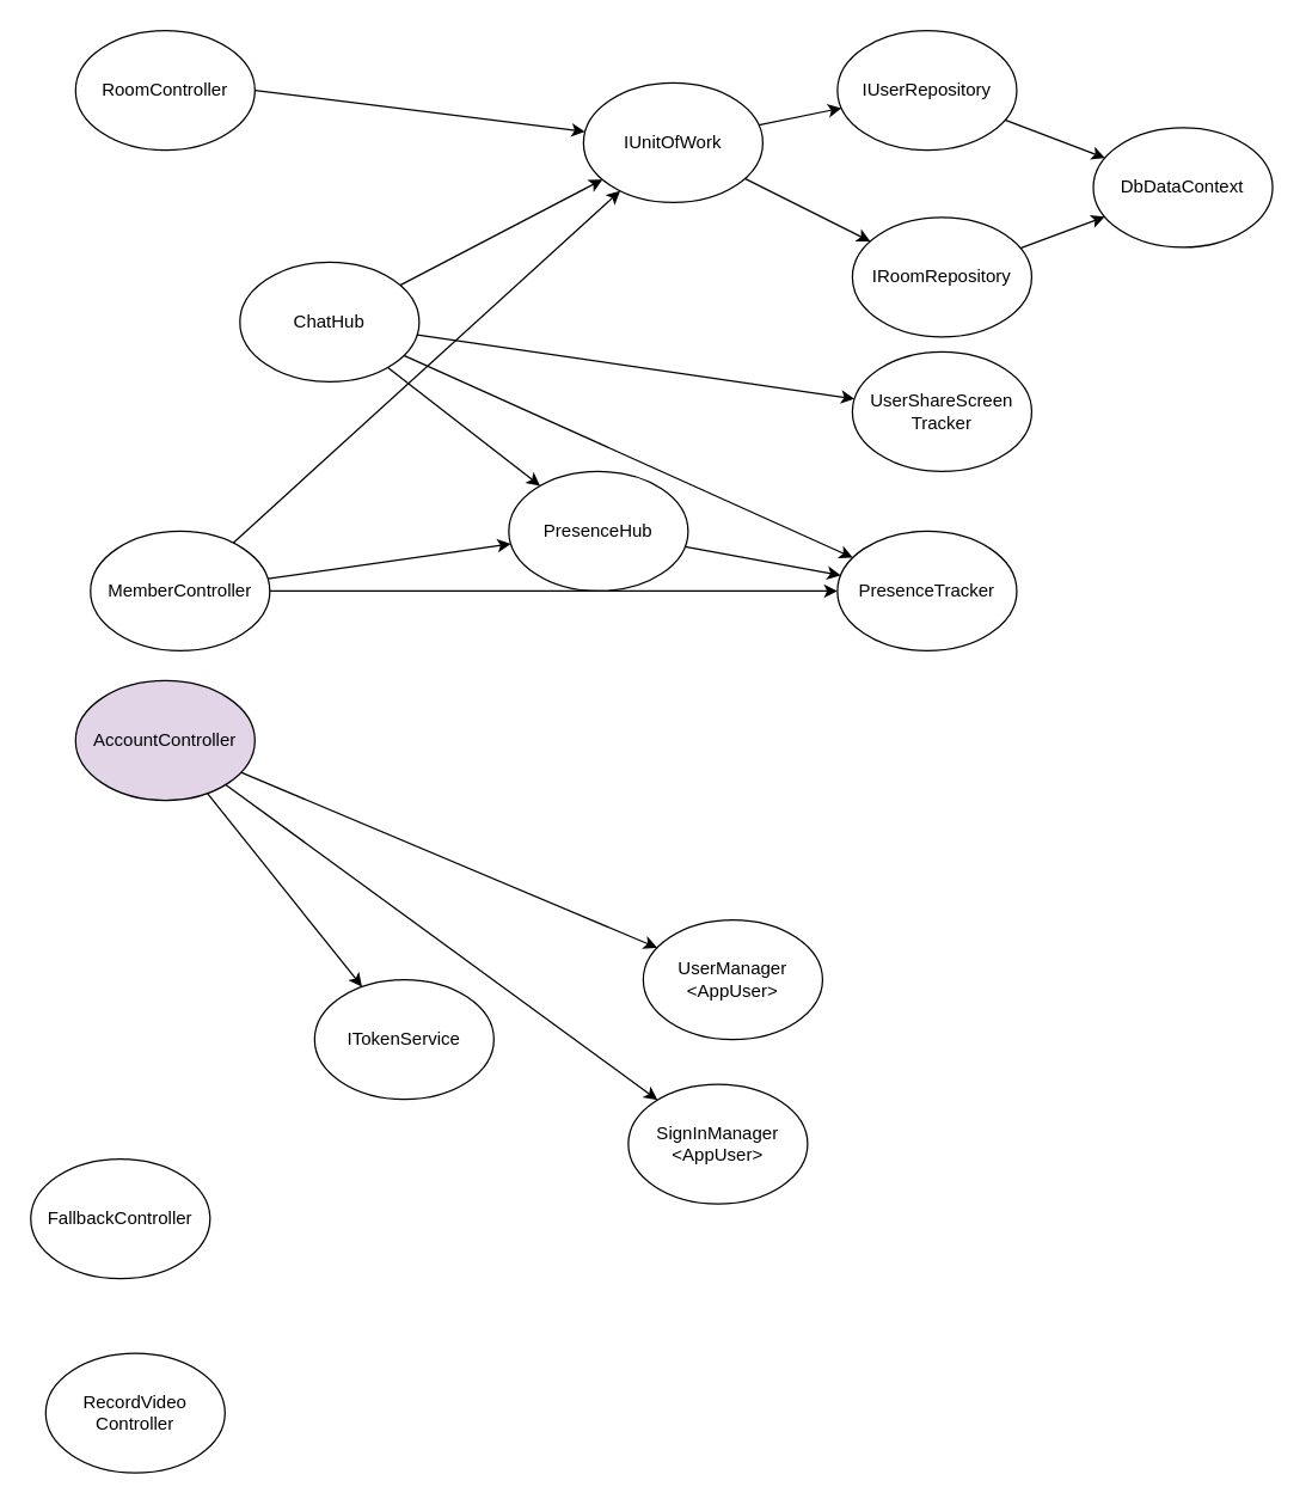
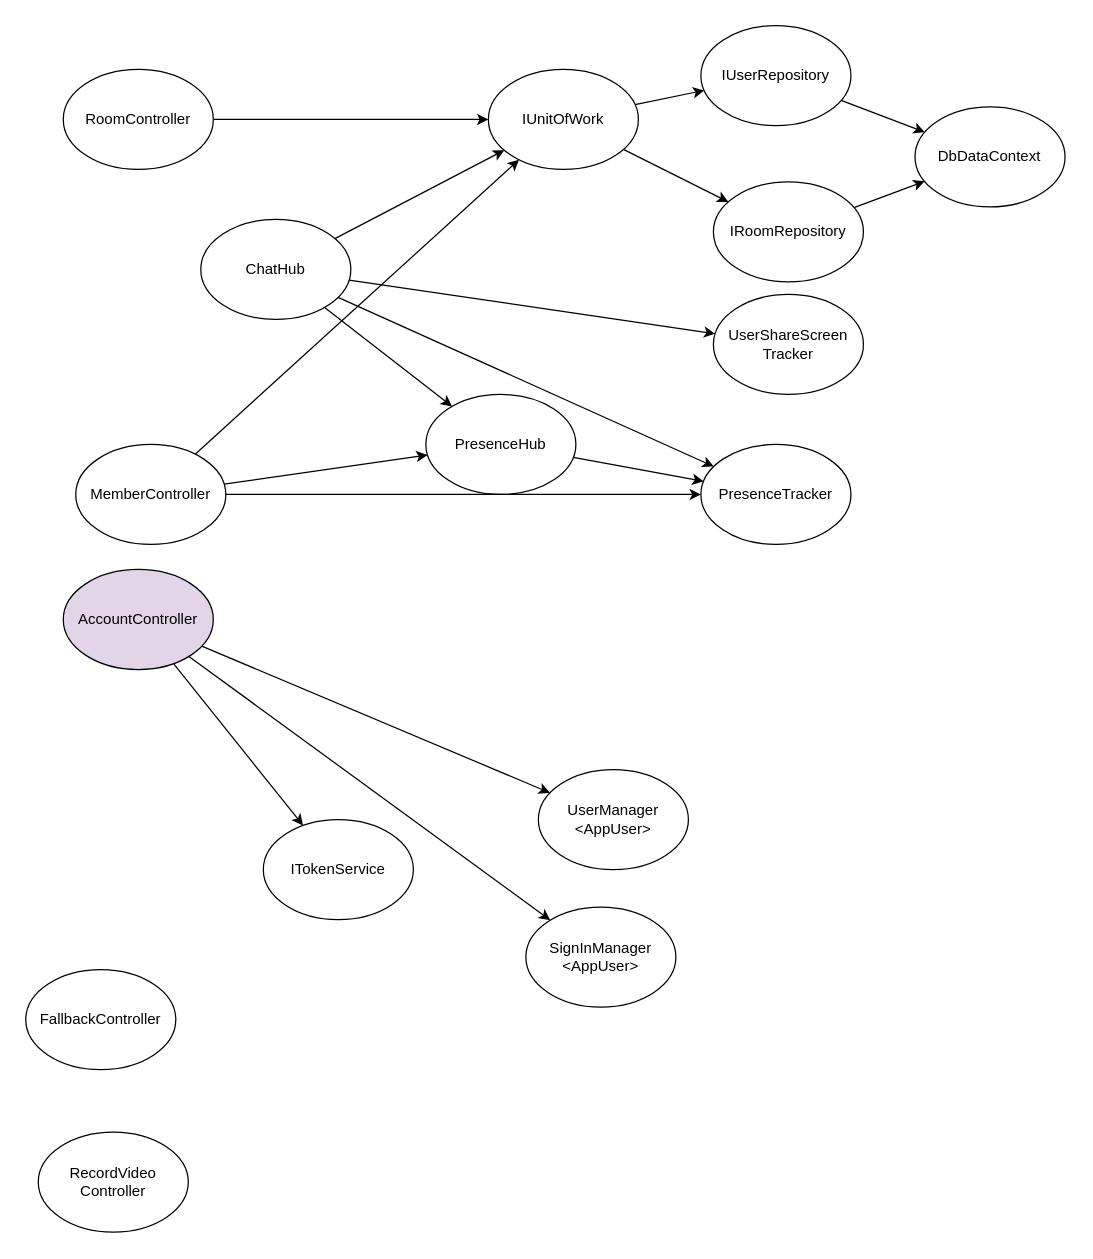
- <mxCell id="3" value="RoomController" style="ellipse;whiteSpace=wrap;html=1;" parent="1" vertex="1"><mxGeometry x="50" y="20" width="120" height="80" as="geometry" /></mxCell>
+ <mxCell id="3" value="RoomController" style="ellipse;whiteSpace=wrap;html=1;" parent="1" vertex="1"><mxGeometry x="50" y="55" width="120" height="80" as="geometry" /></mxCell>
